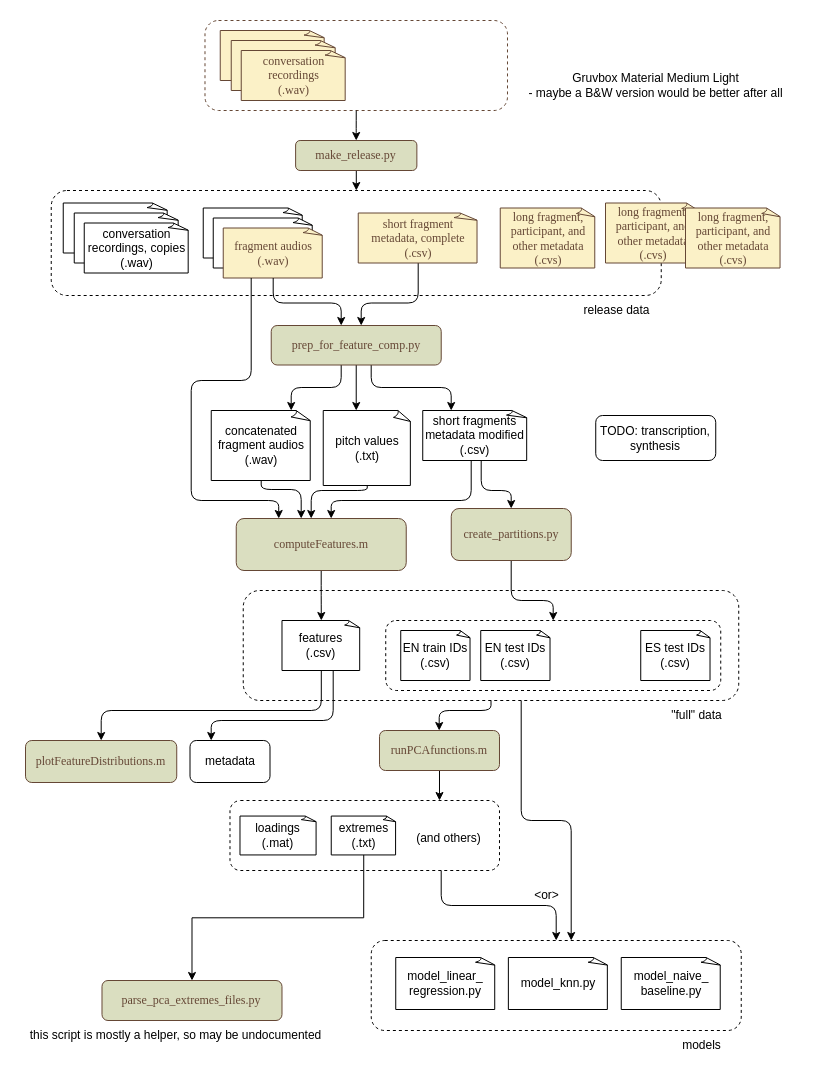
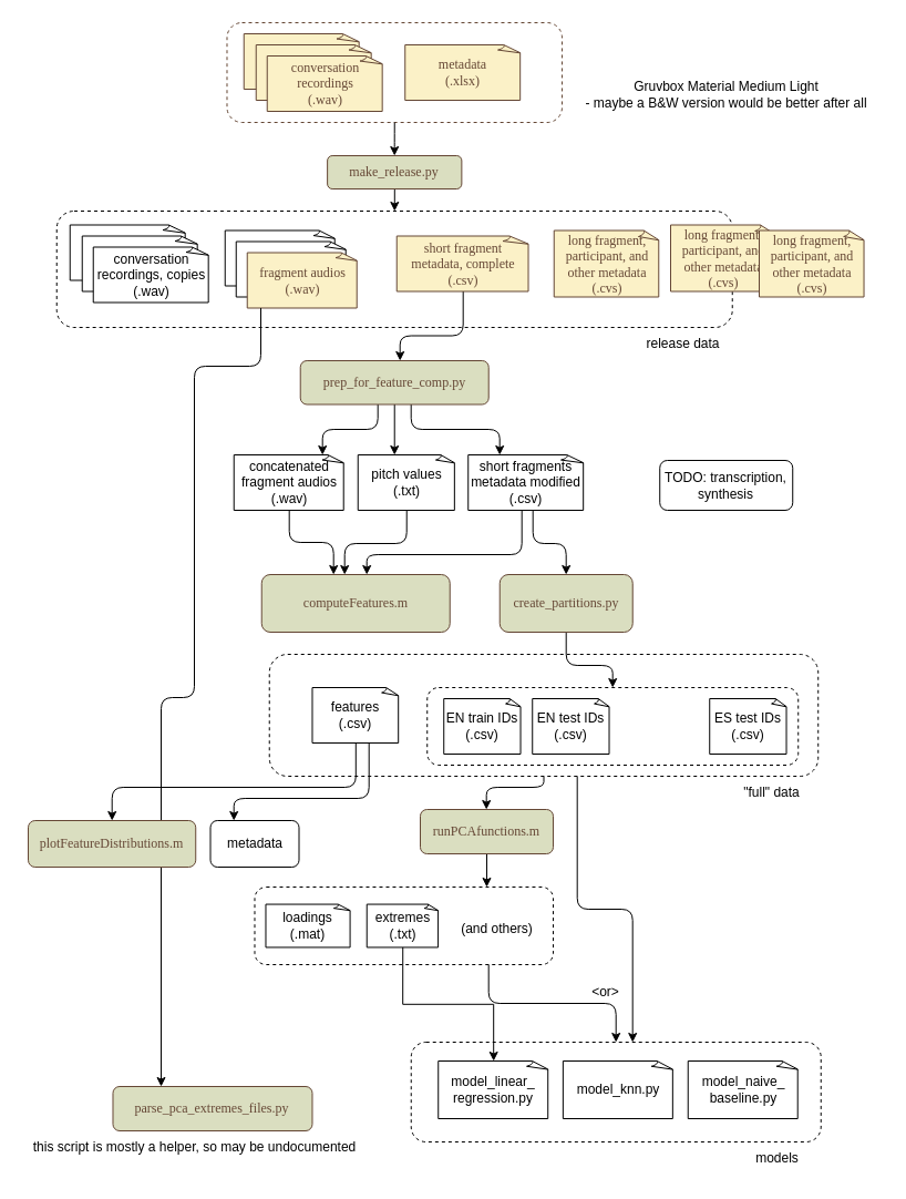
+ <mxCell id="26" value="metadata&lt;br&gt;(.xlsx)" style="whiteSpace=wrap;html=1;shape=mxgraph.basic.document;rounded=1;fillColor=#fbf1c7;strokeColor=#654735;fontColor=#654735;fontFamily=Atkinson Hyperlegible;" parent="1" vertex="1"><mxGeometry x="365.24" y="40" width="105" height="50" as="geometry" /></mxCell>
- <mxCell id="67" style="edgeStyle=orthogonalEdgeStyle;rounded=1;orthogonalLoop=1;jettySize=auto;html=1;" parent="1" source="37" target="12" edge="1"><mxGeometry relative="1" as="geometry"><Array as="points"><mxPoint x="272.74" y="302.5" /><mxPoint x="340.74" y="302.5" /></Array></mxGeometry></mxCell>
- <mxCell id="68" style="edgeStyle=orthogonalEdgeStyle;rounded=1;orthogonalLoop=1;jettySize=auto;html=1;entryX=0.25;entryY=0;entryDx=0;entryDy=0;" parent="1" source="37" target="17" edge="1"><mxGeometry relative="1" as="geometry"><Array as="points"><mxPoint x="250.74" y="380" /><mxPoint x="190.74" y="380" /><mxPoint x="190.74" y="500" /><mxPoint x="278.74" y="500" /></Array></mxGeometry></mxCell>
- <mxCell id="33" value="concatenated fragment audios&lt;br&gt;(.wav)" style="whiteSpace=wrap;html=1;shape=mxgraph.basic.document;rounded=1;" parent="1" vertex="1"><mxGeometry x="210.74" y="410" width="100" height="70" as="geometry" /></mxCell>
+ <mxCell id="33" value="concatenated fragment audios&lt;br&gt;(.wav)" style="whiteSpace=wrap;html=1;shape=mxgraph.basic.document;rounded=1;" parent="1" vertex="1"><mxGeometry x="210.74" y="410" width="100" height="50" as="geometry" /></mxCell>
- <mxCell id="42" value="pitch values&lt;br&gt;(.txt)" style="whiteSpace=wrap;html=1;shape=mxgraph.basic.document;rounded=1;" parent="1" vertex="1"><mxGeometry x="322.74" y="410" width="88" height="75" as="geometry" /></mxCell>
+ <mxCell id="42" value="pitch values&lt;br&gt;(.txt)" style="whiteSpace=wrap;html=1;shape=mxgraph.basic.document;rounded=1;" parent="1" vertex="1"><mxGeometry x="322.74" y="410" width="88" height="50" as="geometry" /></mxCell>
+ <mxCell id="76" style="edgeStyle=orthogonalEdgeStyle;rounded=1;orthogonalLoop=1;jettySize=auto;html=1;" edge="1" parent="1" source="37" target="74"><mxGeometry relative="1" as="geometry"><Array as="points"><mxPoint x="235" y="330" /><mxPoint x="175" y="330" /><mxPoint x="175" y="629" /><mxPoint x="145" y="629" /></Array></mxGeometry></mxCell>
- <mxCell id="8" value="create_partitions.py" style="rounded=1;whiteSpace=wrap;html=1;fontFamily=Atkinson Hyperlegible;fillColor=#DADEC0;strokeColor=#654735;fontColor=#654735;" parent="1" vertex="1"><mxGeometry x="450.74" y="508" width="120" height="52" as="geometry" /></mxCell>
+ <mxCell id="8" value="create_partitions.py" style="rounded=1;whiteSpace=wrap;html=1;fontFamily=Atkinson Hyperlegible;fillColor=#DADEC0;strokeColor=#654735;fontColor=#654735;" parent="1" vertex="1"><mxGeometry x="450.74" y="518" width="120" height="52" as="geometry" /></mxCell>
- <mxCell id="16" style="edgeStyle=orthogonalEdgeStyle;rounded=1;orthogonalLoop=1;jettySize=auto;html=1;" parent="1" source="17" target="25" edge="1"><mxGeometry relative="1" as="geometry" /></mxCell>
- <mxCell id="75" style="edgeStyle=orthogonalEdgeStyle;rounded=0;orthogonalLoop=1;jettySize=auto;html=1;exitX=0.5;exitY=1;exitDx=0;exitDy=0;exitPerimeter=0;entryX=0.5;entryY=0;entryDx=0;entryDy=0;" edge="1" parent="1" source="63" target="74"><mxGeometry relative="1" as="geometry" /></mxCell>
+ <mxCell id="75" style="edgeStyle=orthogonalEdgeStyle;rounded=0;orthogonalLoop=1;jettySize=auto;html=1;exitX=0.5;exitY=1;exitDx=0;exitDy=0;exitPerimeter=0;" edge="1" parent="1" source="63" target="56"><mxGeometry relative="1" as="geometry" /></mxCell>
